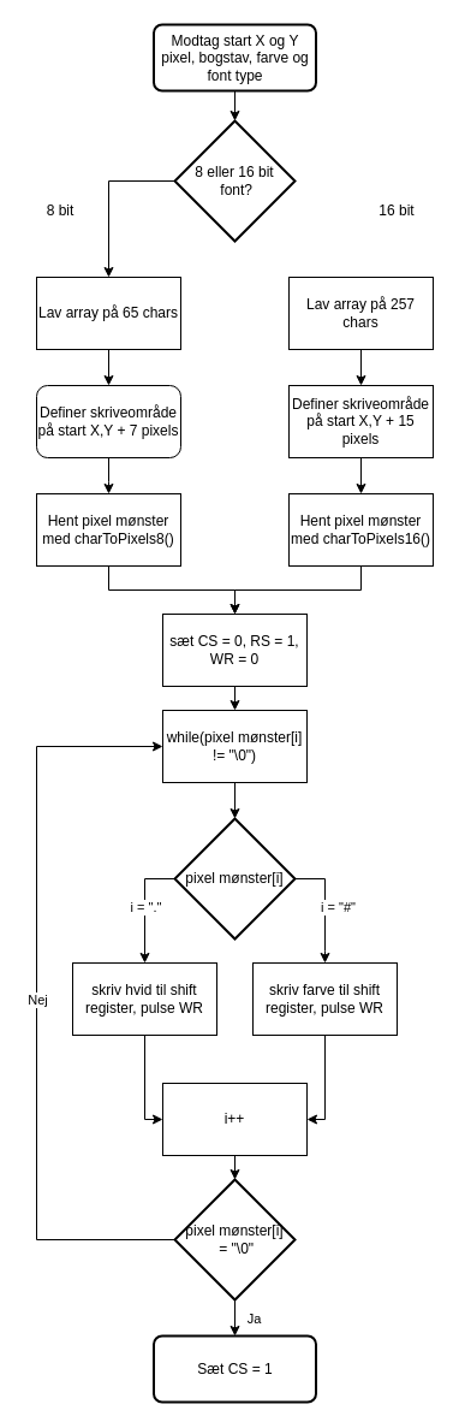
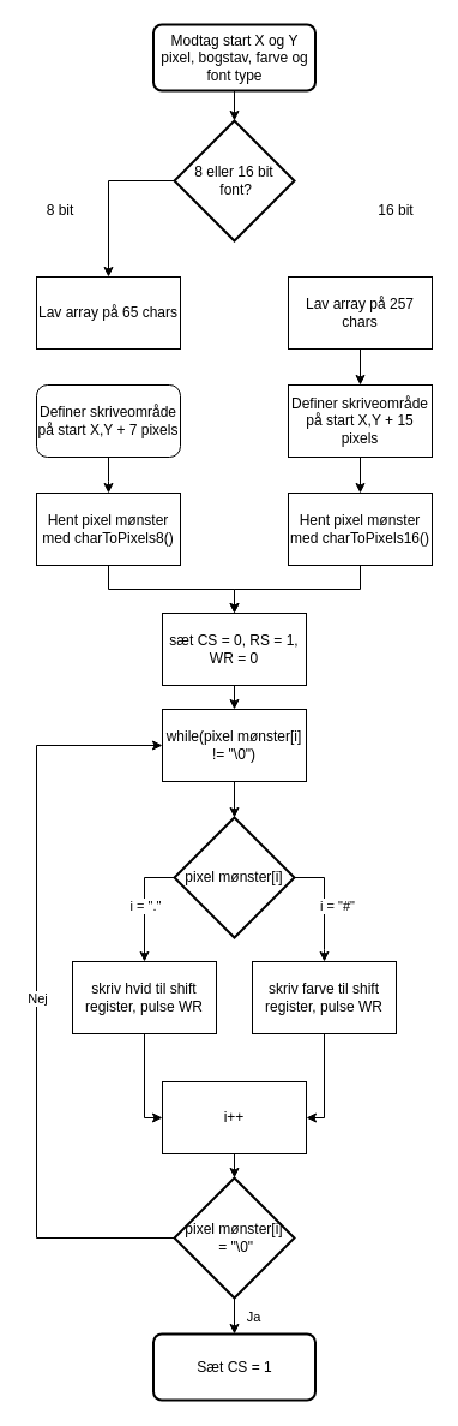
- <mxCell id="22" value="" style="endArrow=classic;html=1;rounded=0;exitX=0.5;exitY=1;exitDx=0;exitDy=0;entryX=0.5;entryY=0;entryDx=0;entryDy=0;" parent="1" target="9" edge="1" source="24"><mxGeometry width="50" height="50" relative="1" as="geometry"><mxPoint x="100" y="290" as="sourcePoint" /><mxPoint x="110" y="240" as="targetPoint" /></mxGeometry></mxCell>
